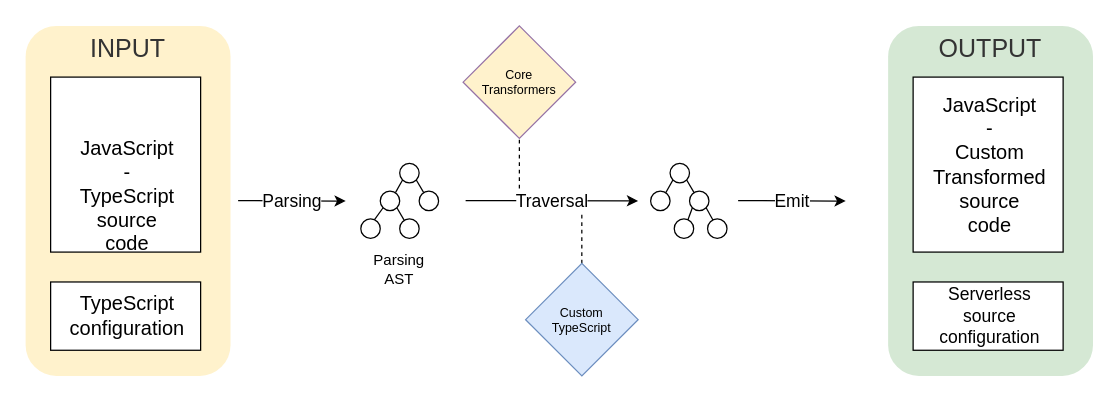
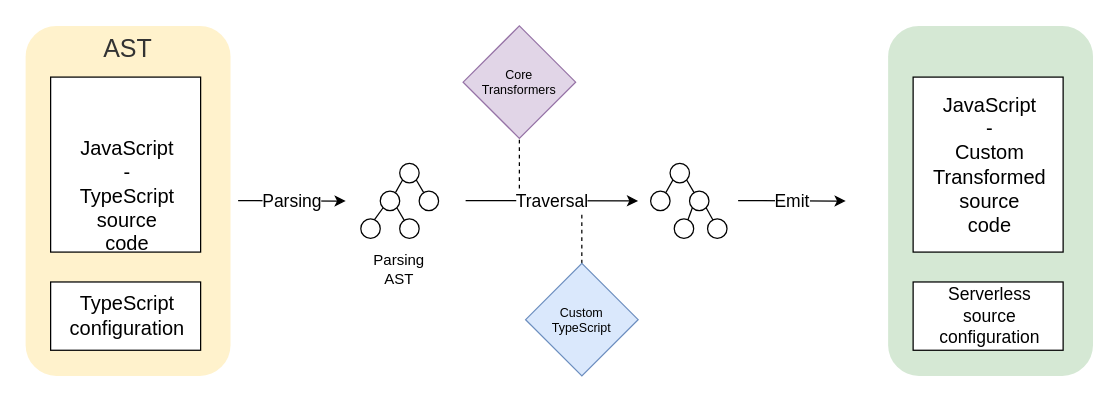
- <mxCell id="4" value="INPUT" style="text;align=center;html=1;verticalAlign=middle;whiteSpace=wrap;rounded=0;fontSize=20;fontColor=#333333;fillColor=none;strokeColor=none;" vertex="1" parent="2"><mxGeometry x="53.783" y="6.829" width="56.344" height="20.488" as="geometry" /></mxCell>
+ <mxCell id="4" value="AST" style="text;align=center;html=1;verticalAlign=middle;whiteSpace=wrap;rounded=0;fontSize=20;fontColor=#333333;fillColor=none;strokeColor=none;" vertex="1" parent="2"><mxGeometry x="53.783" y="6.829" width="56.344" height="20.488" as="geometry" /></mxCell>
- <mxCell id="38" value="OUTPUT" style="text;align=center;html=1;verticalAlign=middle;whiteSpace=wrap;rounded=0;fontSize=20;fontColor=#333333;fillColor=none;strokeColor=none;" vertex="1" parent="36"><mxGeometry x="53.783" y="6.829" width="56.344" height="20.488" as="geometry" /></mxCell>
- <mxCell id="45" value="&lt;div&gt;Core&lt;/div&gt;&lt;div&gt;Transformers&lt;br&gt;&lt;/div&gt;" style="rhombus;whiteSpace=wrap;html=1;fontSize=10;fillColor=#fff2cc;strokeColor=#9673a6;" vertex="1" parent="1"><mxGeometry x="370" y="20" width="90" height="90" as="geometry" /></mxCell>
+ <mxCell id="45" value="&lt;div&gt;Core&lt;/div&gt;&lt;div&gt;Transformers&lt;br&gt;&lt;/div&gt;" style="rhombus;whiteSpace=wrap;html=1;fontSize=10;fillColor=#e1d5e7;strokeColor=#9673a6;" vertex="1" parent="1"><mxGeometry x="370" y="20" width="90" height="90" as="geometry" /></mxCell>
